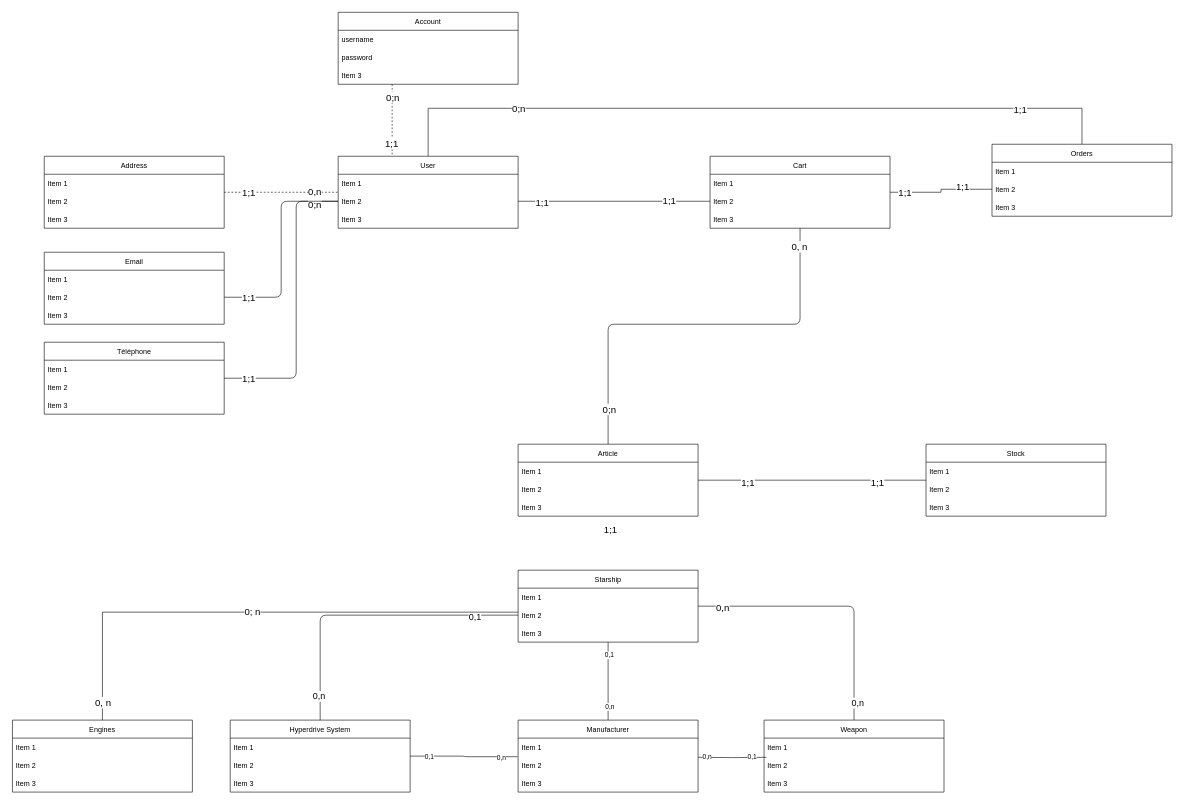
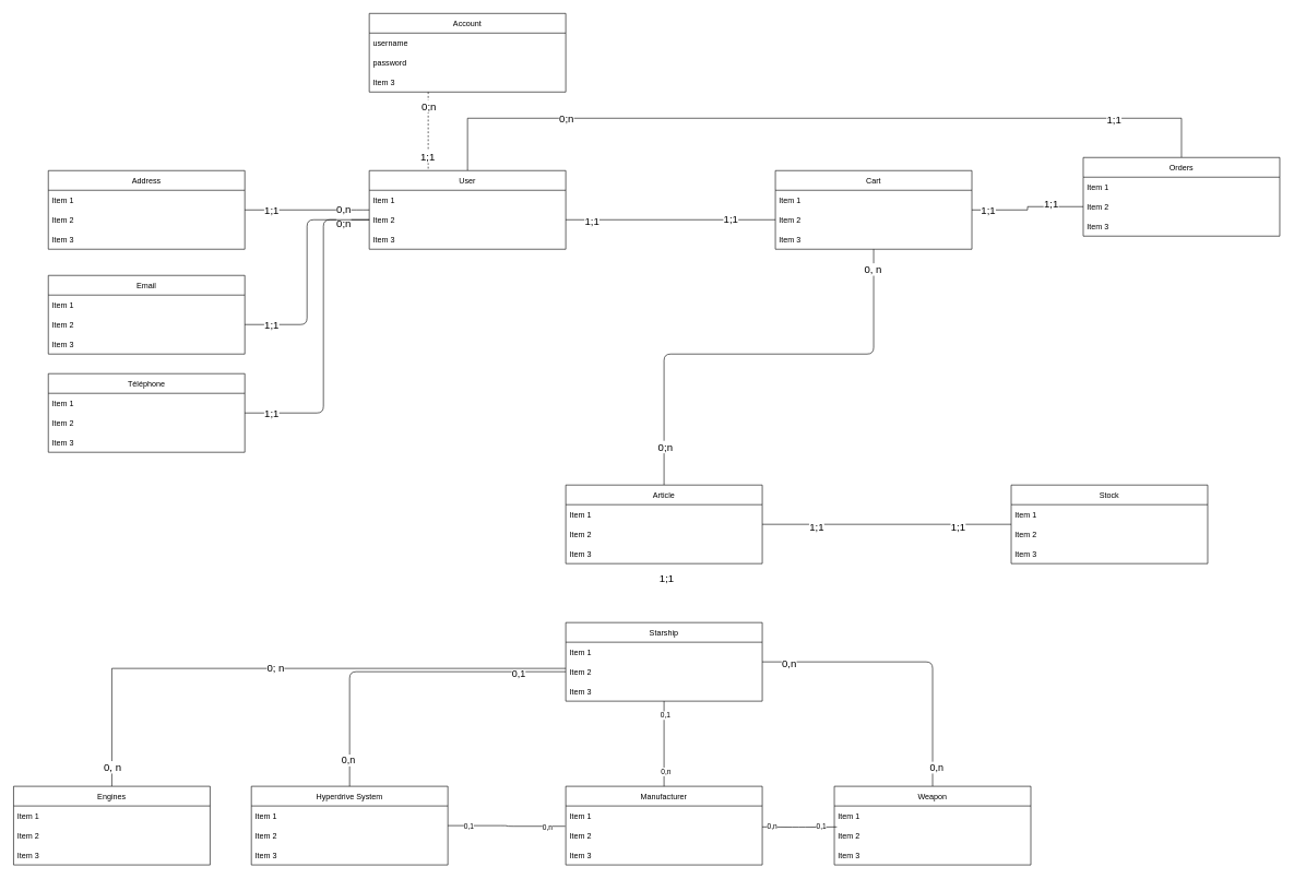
- <mxCell id="26" style="edgeStyle=orthogonalEdgeStyle;rounded=1;orthogonalLoop=1;jettySize=auto;html=1;fontSize=16;endArrow=none;endFill=0;dashed=1;" parent="1" source="29" target="8" edge="1"><mxGeometry relative="1" as="geometry"><Array as="points"><mxPoint x="543" y="320" /><mxPoint x="543" y="320" /></Array></mxGeometry></mxCell>
+ <mxCell id="26" style="edgeStyle=orthogonalEdgeStyle;rounded=1;orthogonalLoop=1;jettySize=auto;html=1;fontSize=16;endArrow=none;endFill=0;" parent="1" source="29" target="8" edge="1"><mxGeometry relative="1" as="geometry"><Array as="points"><mxPoint x="543" y="320" /><mxPoint x="543" y="320" /></Array></mxGeometry></mxCell>
